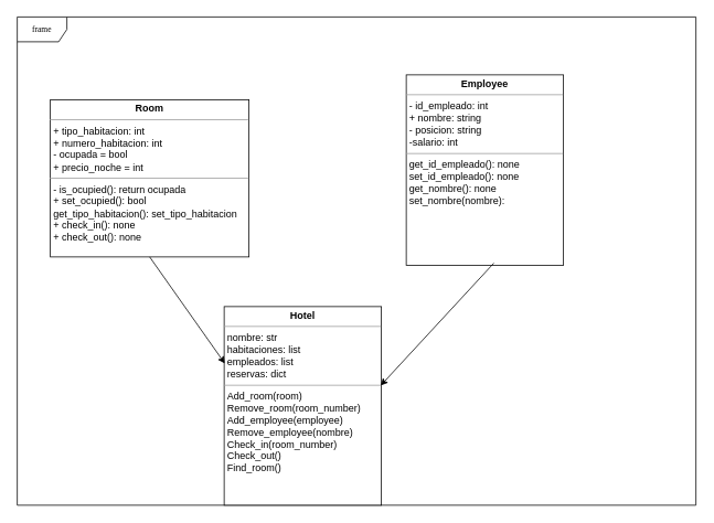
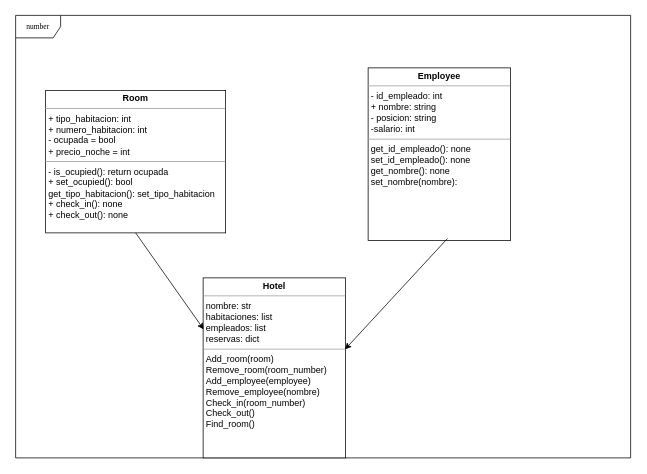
- <mxCell id="2" value="frame" style="shape=umlFrame;whiteSpace=wrap;html=1;rounded=0;shadow=0;comic=0;labelBackgroundColor=none;strokeWidth=1;fontFamily=Verdana;fontSize=10;align=center;" parent="1" vertex="1"><mxGeometry x="20" y="20" width="820" height="590" as="geometry" /></mxCell>
+ <mxCell id="2" value="number" style="shape=umlFrame;whiteSpace=wrap;html=1;rounded=0;shadow=0;comic=0;labelBackgroundColor=none;strokeWidth=1;fontFamily=Verdana;fontSize=10;align=center;" parent="1" vertex="1"><mxGeometry x="20" y="20" width="820" height="590" as="geometry" /></mxCell>
